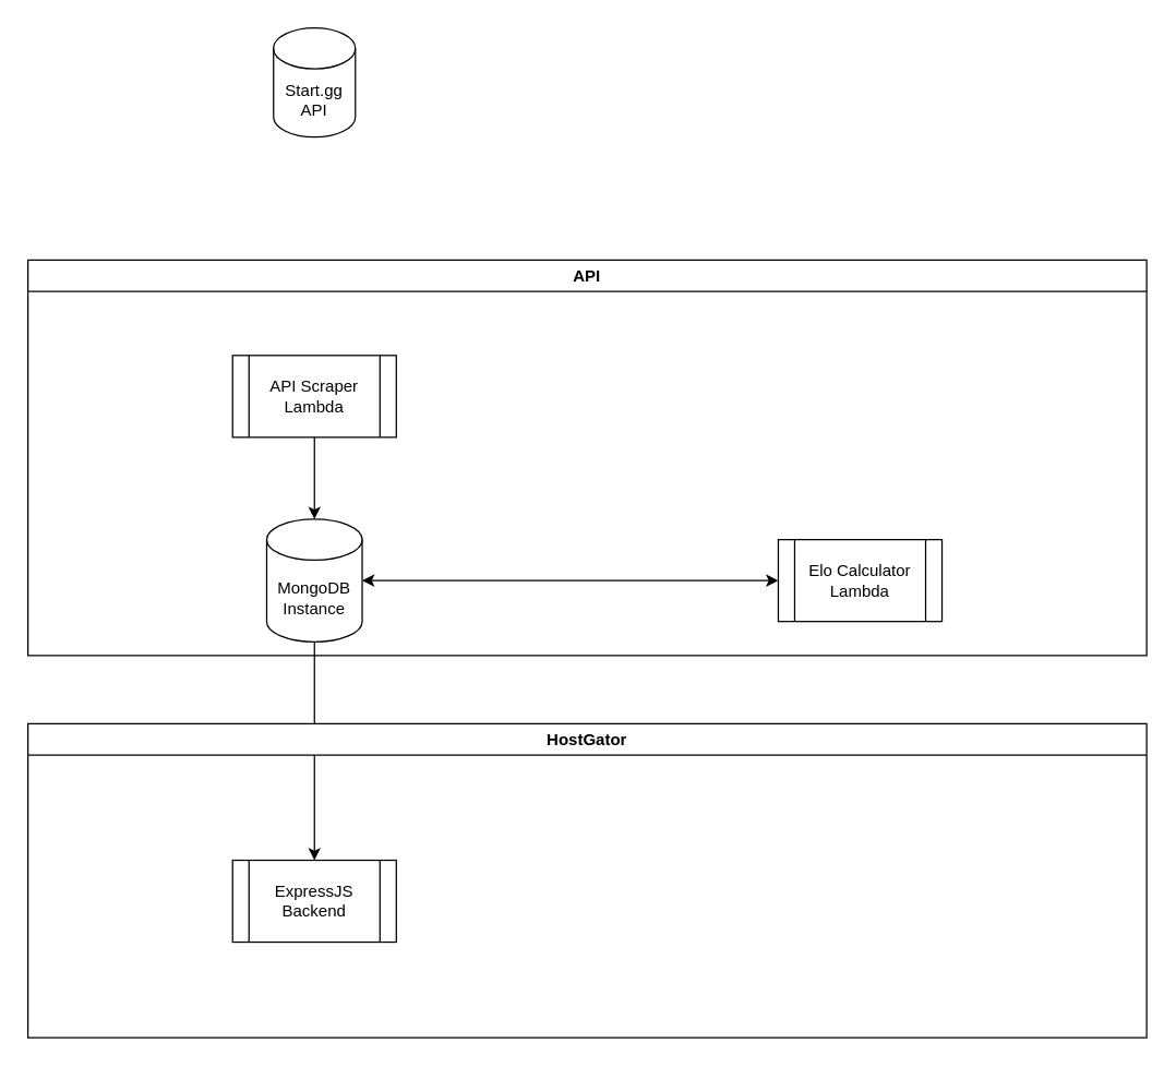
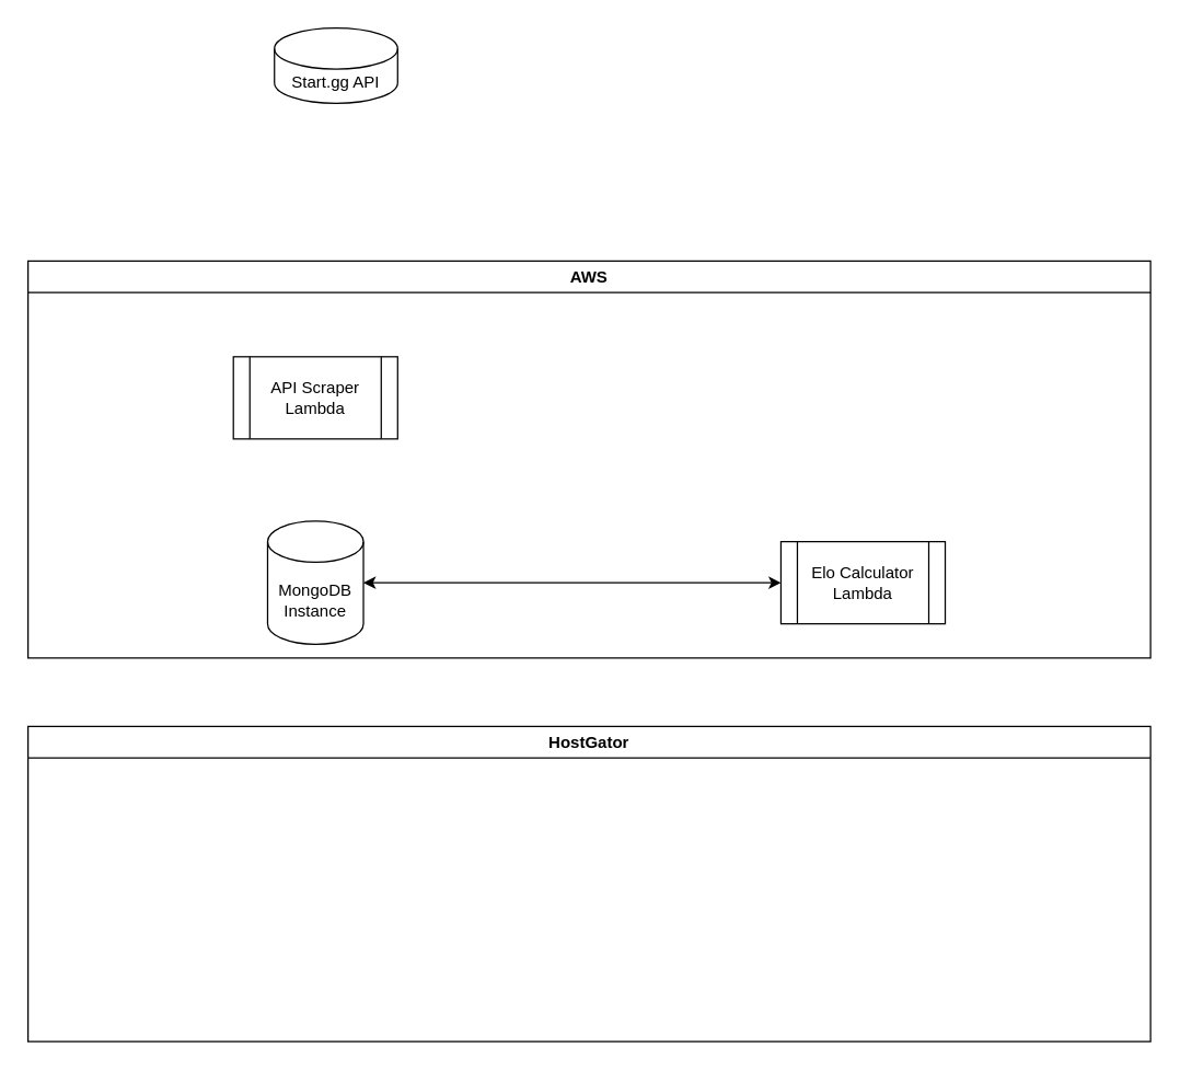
- <mxCell id="2" value="Start.gg API" style="shape=cylinder3;whiteSpace=wrap;html=1;boundedLbl=1;backgroundOutline=1;size=15;" vertex="1" parent="1"><mxGeometry x="200" y="20" width="60" height="80" as="geometry" /></mxCell>
+ <mxCell id="2" value="Start.gg API" style="shape=cylinder3;whiteSpace=wrap;html=1;boundedLbl=1;backgroundOutline=1;size=15;" vertex="1" parent="1"><mxGeometry x="200" y="20" width="90" height="55" as="geometry" /></mxCell>
- <mxCell id="6" value="API" style="swimlane;" vertex="1" parent="1"><mxGeometry x="20" y="190" width="820" height="290" as="geometry" /></mxCell>
+ <mxCell id="6" value="AWS" style="swimlane;" vertex="1" parent="1"><mxGeometry x="20" y="190" width="820" height="290" as="geometry" /></mxCell>
- <mxCell id="9" style="edgeStyle=orthogonalEdgeStyle;rounded=0;orthogonalLoop=1;jettySize=auto;html=1;" edge="1" parent="6" source="7" target="8"><mxGeometry relative="1" as="geometry" /></mxCell>
- <mxCell id="3" style="edgeStyle=orthogonalEdgeStyle;rounded=0;orthogonalLoop=1;jettySize=auto;html=1;entryX=0.5;entryY=0;entryDx=0;entryDy=0;" edge="1" parent="1" source="8" target="5"><mxGeometry relative="1" as="geometry"><mxPoint x="90" y="530" as="targetPoint" /><Array as="points" /></mxGeometry></mxCell>
- <mxCell id="5" value="ExpressJS&lt;br&gt;Backend" style="shape=process;whiteSpace=wrap;html=1;backgroundOutline=1;" vertex="1" parent="4"><mxGeometry x="150" y="100" width="120" height="60" as="geometry" /></mxCell>
